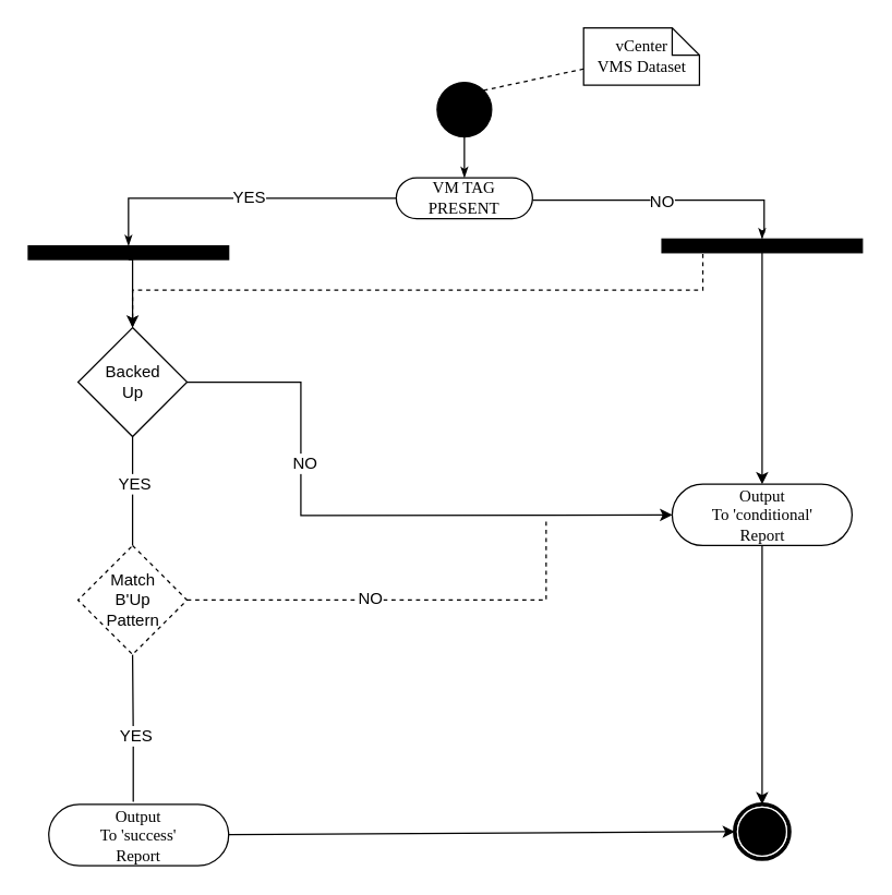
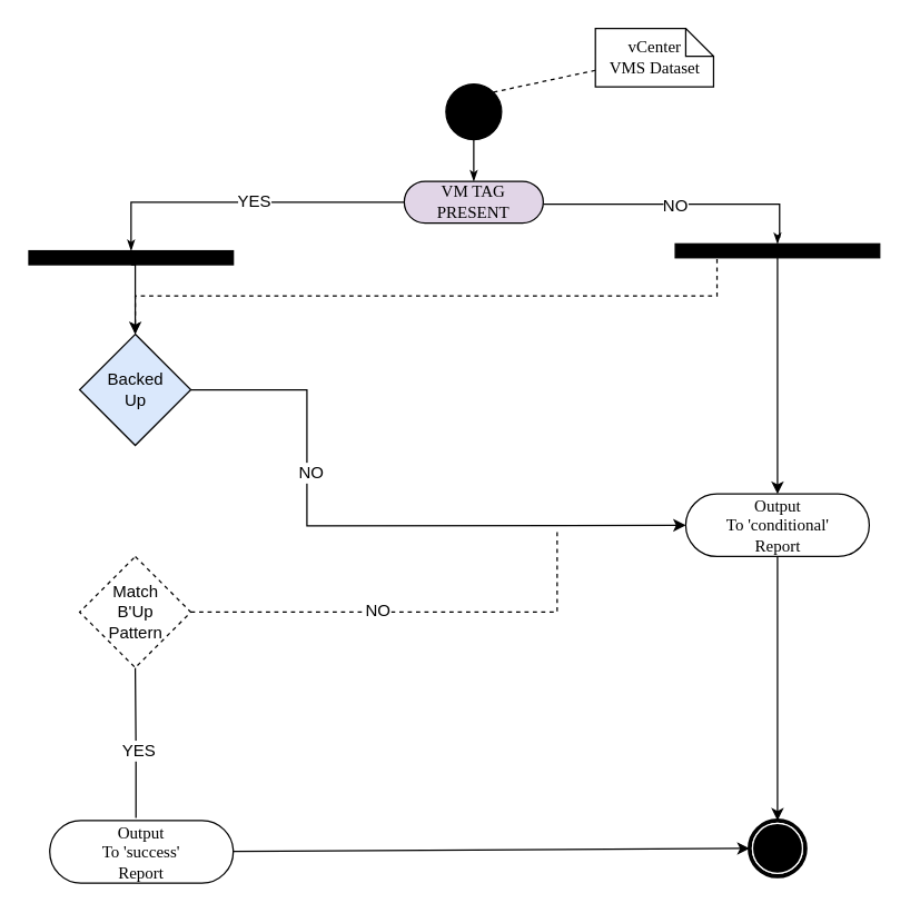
- <mxCell id="5" value="VM TAG&lt;br&gt;PRESENT" style="rounded=1;whiteSpace=wrap;html=1;shadow=0;comic=0;labelBackgroundColor=none;strokeColor=#000000;strokeWidth=1;fillColor=#ffffff;fontFamily=Verdana;fontSize=12;fontColor=#000000;align=center;arcSize=50;" vertex="1" parent="1"><mxGeometry x="290" y="130" width="100" height="30" as="geometry" /></mxCell>
+ <mxCell id="5" value="VM TAG&lt;br&gt;PRESENT" style="rounded=1;whiteSpace=wrap;html=1;shadow=0;comic=0;labelBackgroundColor=none;strokeColor=#000000;strokeWidth=1;fillColor=#e1d5e7;fontFamily=Verdana;fontSize=12;fontColor=#000000;align=center;arcSize=50;" vertex="1" parent="1"><mxGeometry x="290" y="130" width="100" height="30" as="geometry" /></mxCell>
- <mxCell id="20" value="Backed&lt;br&gt;Up" style="rhombus;whiteSpace=wrap;html=1;" vertex="1" parent="1"><mxGeometry x="56.5" y="240" width="80" height="80" as="geometry" /></mxCell>
+ <mxCell id="20" value="Backed&lt;br&gt;Up" style="rhombus;whiteSpace=wrap;html=1;fillColor=#dae8fc;" vertex="1" parent="1"><mxGeometry x="56.5" y="240" width="80" height="80" as="geometry" /></mxCell>
- <mxCell id="16" value="" style="edgeStyle=none;rounded=0;orthogonalLoop=1;jettySize=auto;html=1;endArrow=none;endFill=0;entryX=0.5;entryY=0;entryDx=0;entryDy=0;" edge="1" parent="1" source="20" target="27"><mxGeometry relative="1" as="geometry" /></mxCell>
- <mxCell id="17" value="YES" style="text;html=1;resizable=0;points=[];align=center;verticalAlign=middle;labelBackgroundColor=#ffffff;" vertex="1" connectable="0" parent="16"><mxGeometry x="-0.143" y="1" relative="1" as="geometry"><mxPoint as="offset" /></mxGeometry></mxCell>
